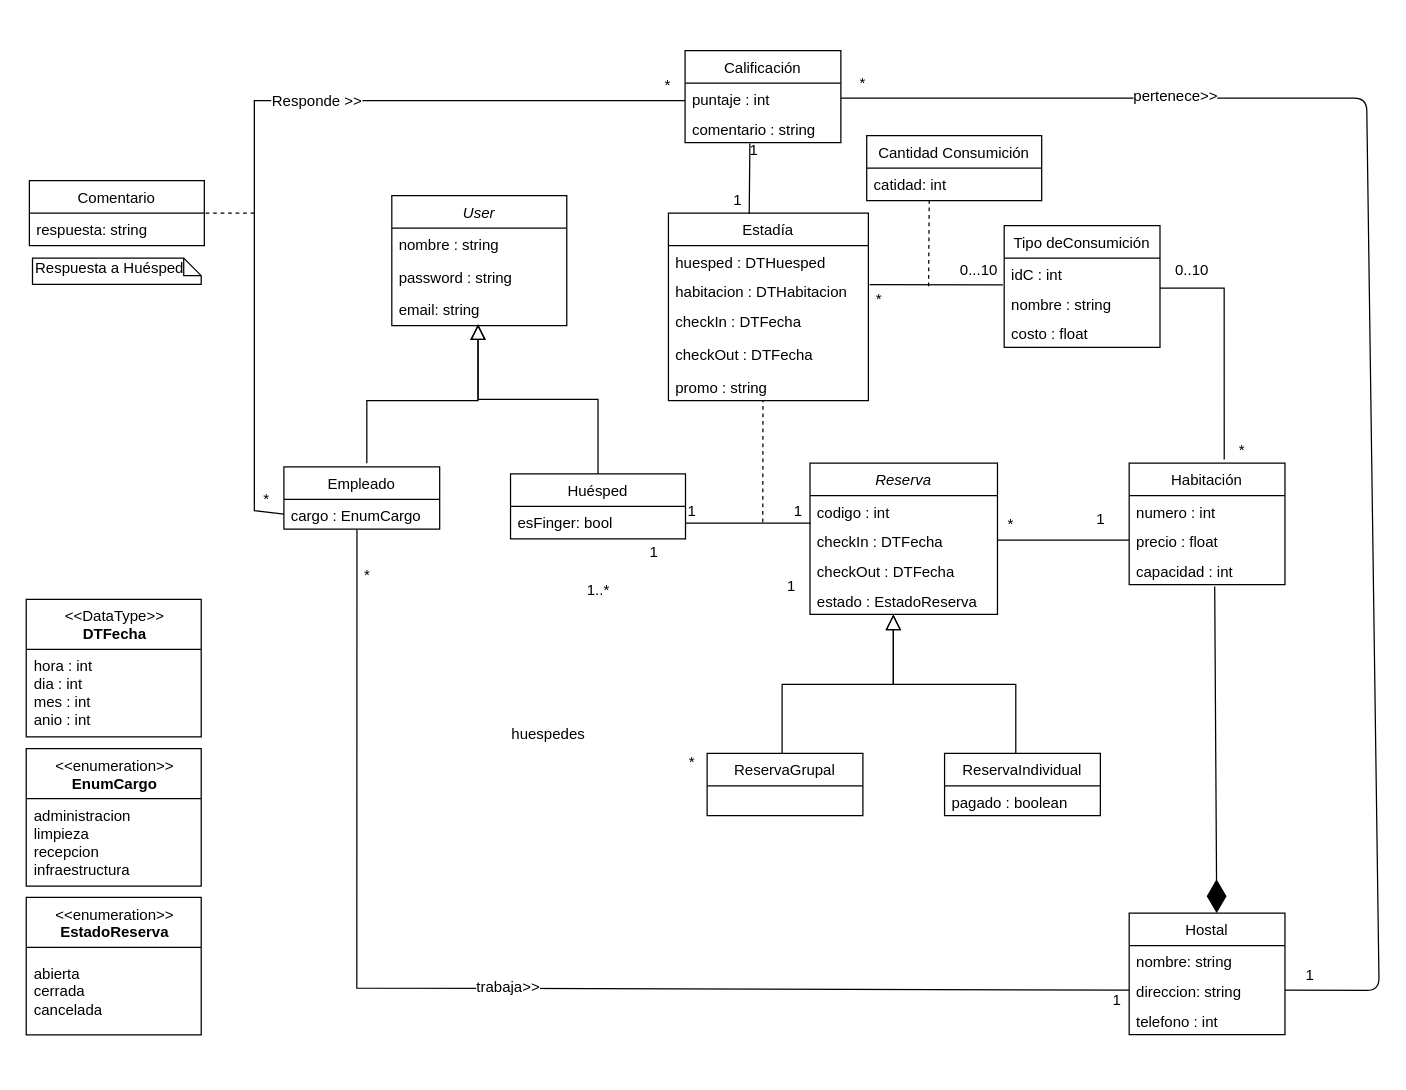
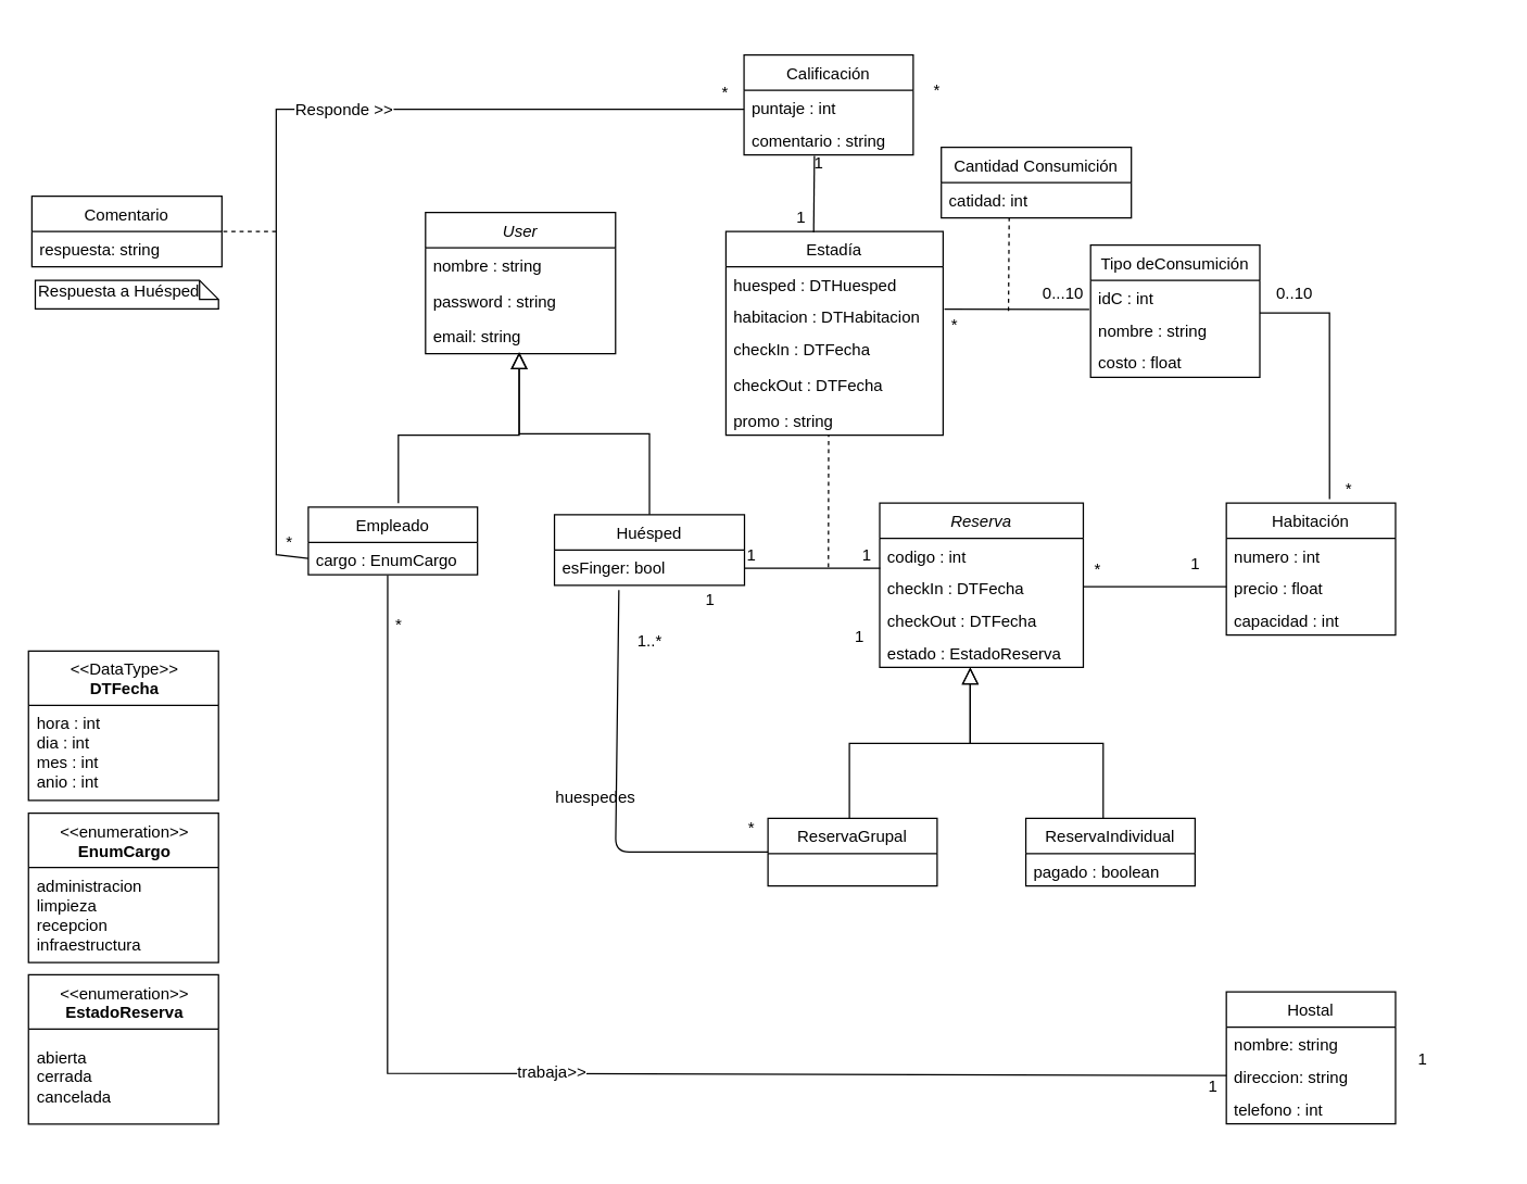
- <mxCell id="88" value="" style="endArrow=none;html=1;entryX=1;entryY=0.5;entryDx=0;entryDy=0;exitX=1;exitY=0.5;exitDx=0;exitDy=0;fillColor=#f8cecc;strokeColor=#000000;" parent="1" source="61" target="8" edge="1"><mxGeometry width="50" height="50" relative="1" as="geometry"><mxPoint x="1093" y="290" as="sourcePoint" /><mxPoint x="1143" y="240" as="targetPoint" /><Array as="points"><mxPoint x="1103" y="792" /><mxPoint x="1093" y="78" /></Array></mxGeometry></mxCell>
- <mxCell id="89" value="pertenece&amp;gt;&amp;gt;" style="text;html=1;resizable=0;points=[];align=center;verticalAlign=middle;labelBackgroundColor=#ffffff;" parent="88" vertex="1" connectable="0"><mxGeometry x="0.558" y="-1" relative="1" as="geometry"><mxPoint as="offset" /></mxGeometry></mxCell>
+ <mxCell id="45" value="" style="endArrow=none;endFill=0;endSize=12;html=1;entryX=0.339;entryY=1.141;entryDx=0;entryDy=0;entryPerimeter=0;exitX=0;exitY=0.5;exitDx=0;exitDy=0;" parent="2" source="10" target="44" edge="1"><mxGeometry width="160" relative="1" as="geometry"><mxPoint x="391" y="650" as="sourcePoint" /><mxPoint x="551" y="650" as="targetPoint" /><Array as="points"><mxPoint x="351" y="607" /></Array></mxGeometry></mxCell>
- <mxCell id="63" value="" style="endArrow=diamondThin;endFill=1;endSize=24;html=1;rounded=0;entryX=0.562;entryY=0;entryDx=0;entryDy=0;entryPerimeter=0;exitX=0.549;exitY=1.057;exitDx=0;exitDy=0;exitPerimeter=0;" parent="1" source="58" target="59" edge="1"><mxGeometry width="160" relative="1" as="geometry"><mxPoint x="873" y="570" as="sourcePoint" /><mxPoint x="1033" y="570" as="targetPoint" /></mxGeometry></mxCell>
